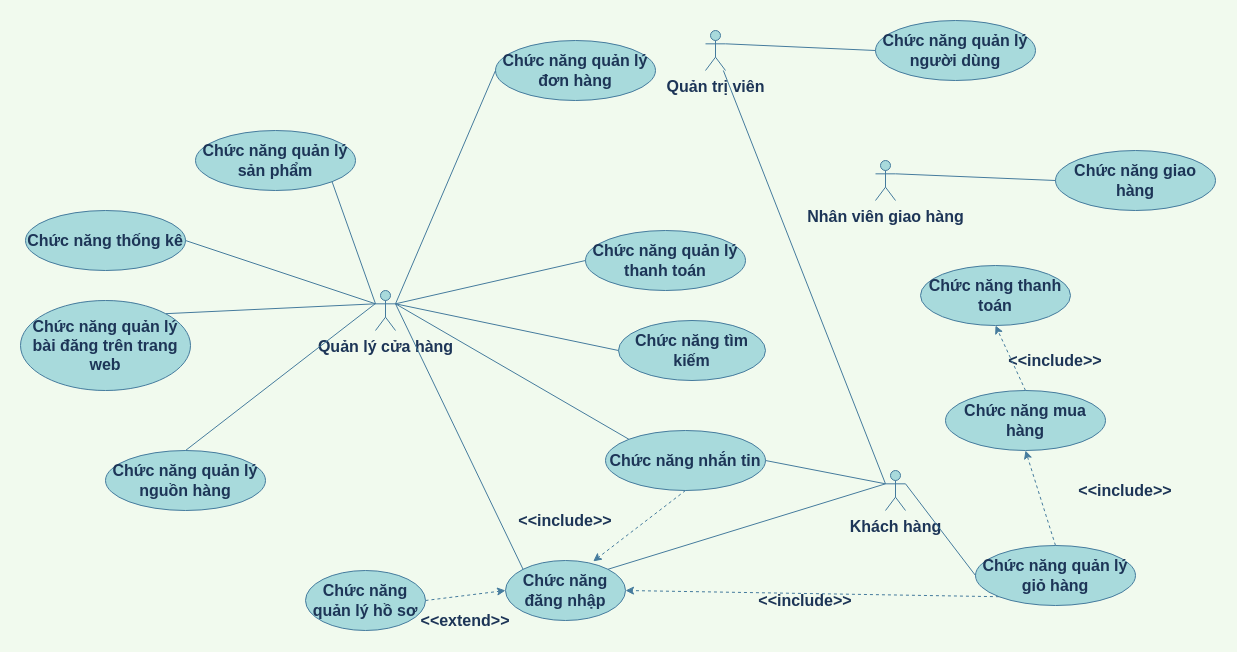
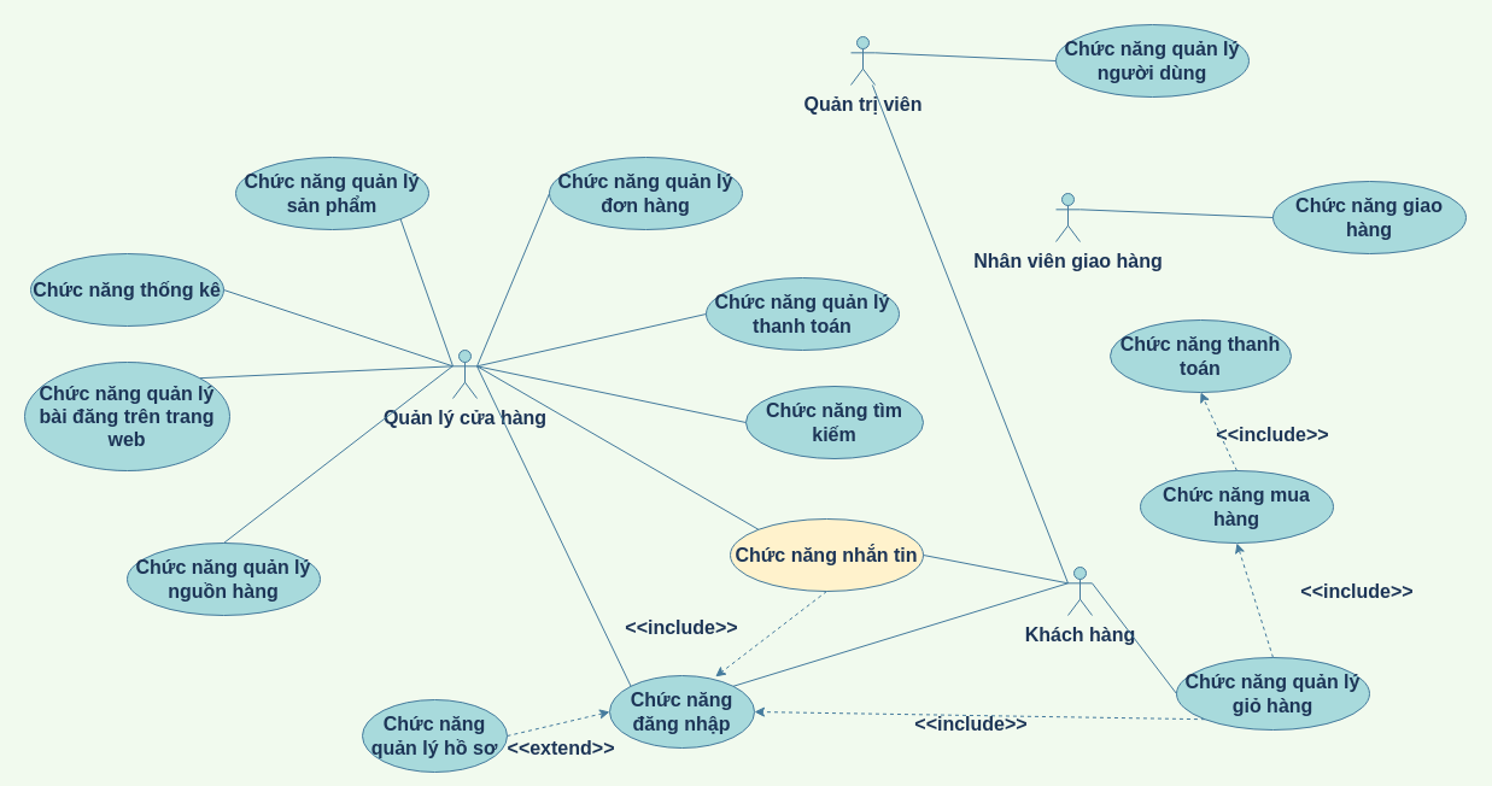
- <mxCell id="6" value="Chức năng quản lý đơn hàng" style="ellipse;whiteSpace=wrap;html=1;fillColor=#A8DADC;strokeColor=#457B9D;fontColor=#1D3557;fontSize=16;fontStyle=1" vertex="1" parent="1"><mxGeometry x="495" y="40" width="160" height="60" as="geometry" /></mxCell>
+ <mxCell id="6" value="Chức năng quản lý đơn hàng" style="ellipse;whiteSpace=wrap;html=1;fillColor=#A8DADC;strokeColor=#457B9D;fontColor=#1D3557;fontSize=16;fontStyle=1" vertex="1" parent="1"><mxGeometry x="455" y="130" width="160" height="60" as="geometry" /></mxCell>
- <mxCell id="10" value="Chức năng nhắn tin" style="ellipse;whiteSpace=wrap;html=1;fillColor=#A8DADC;strokeColor=#457B9D;fontColor=#1D3557;fontSize=16;fontStyle=1" vertex="1" parent="1"><mxGeometry x="605" y="430" width="160" height="60" as="geometry" /></mxCell>
+ <mxCell id="10" value="Chức năng nhắn tin" style="ellipse;whiteSpace=wrap;html=1;fillColor=#fff2cc;strokeColor=#457B9D;fontColor=#1D3557;fontSize=16;fontStyle=1;" vertex="1" parent="1"><mxGeometry x="605" y="430" width="160" height="60" as="geometry" /></mxCell>
- <mxCell id="43" value="&lt;b&gt;Chức năng quản lý hồ sơ&lt;/b&gt;" style="ellipse;whiteSpace=wrap;html=1;fontSize=16;fillColor=#A8DADC;strokeColor=#457B9D;fontColor=#1D3557;" vertex="1" parent="1"><mxGeometry x="305" y="570" width="120" height="60" as="geometry" /></mxCell>
+ <mxCell id="43" value="&lt;b&gt;Chức năng quản lý hồ sơ&lt;/b&gt;" style="ellipse;whiteSpace=wrap;html=1;fontSize=16;fillColor=#A8DADC;strokeColor=#457B9D;fontColor=#1D3557;" vertex="1" parent="1"><mxGeometry x="300" y="580" width="120" height="60" as="geometry" /></mxCell>
